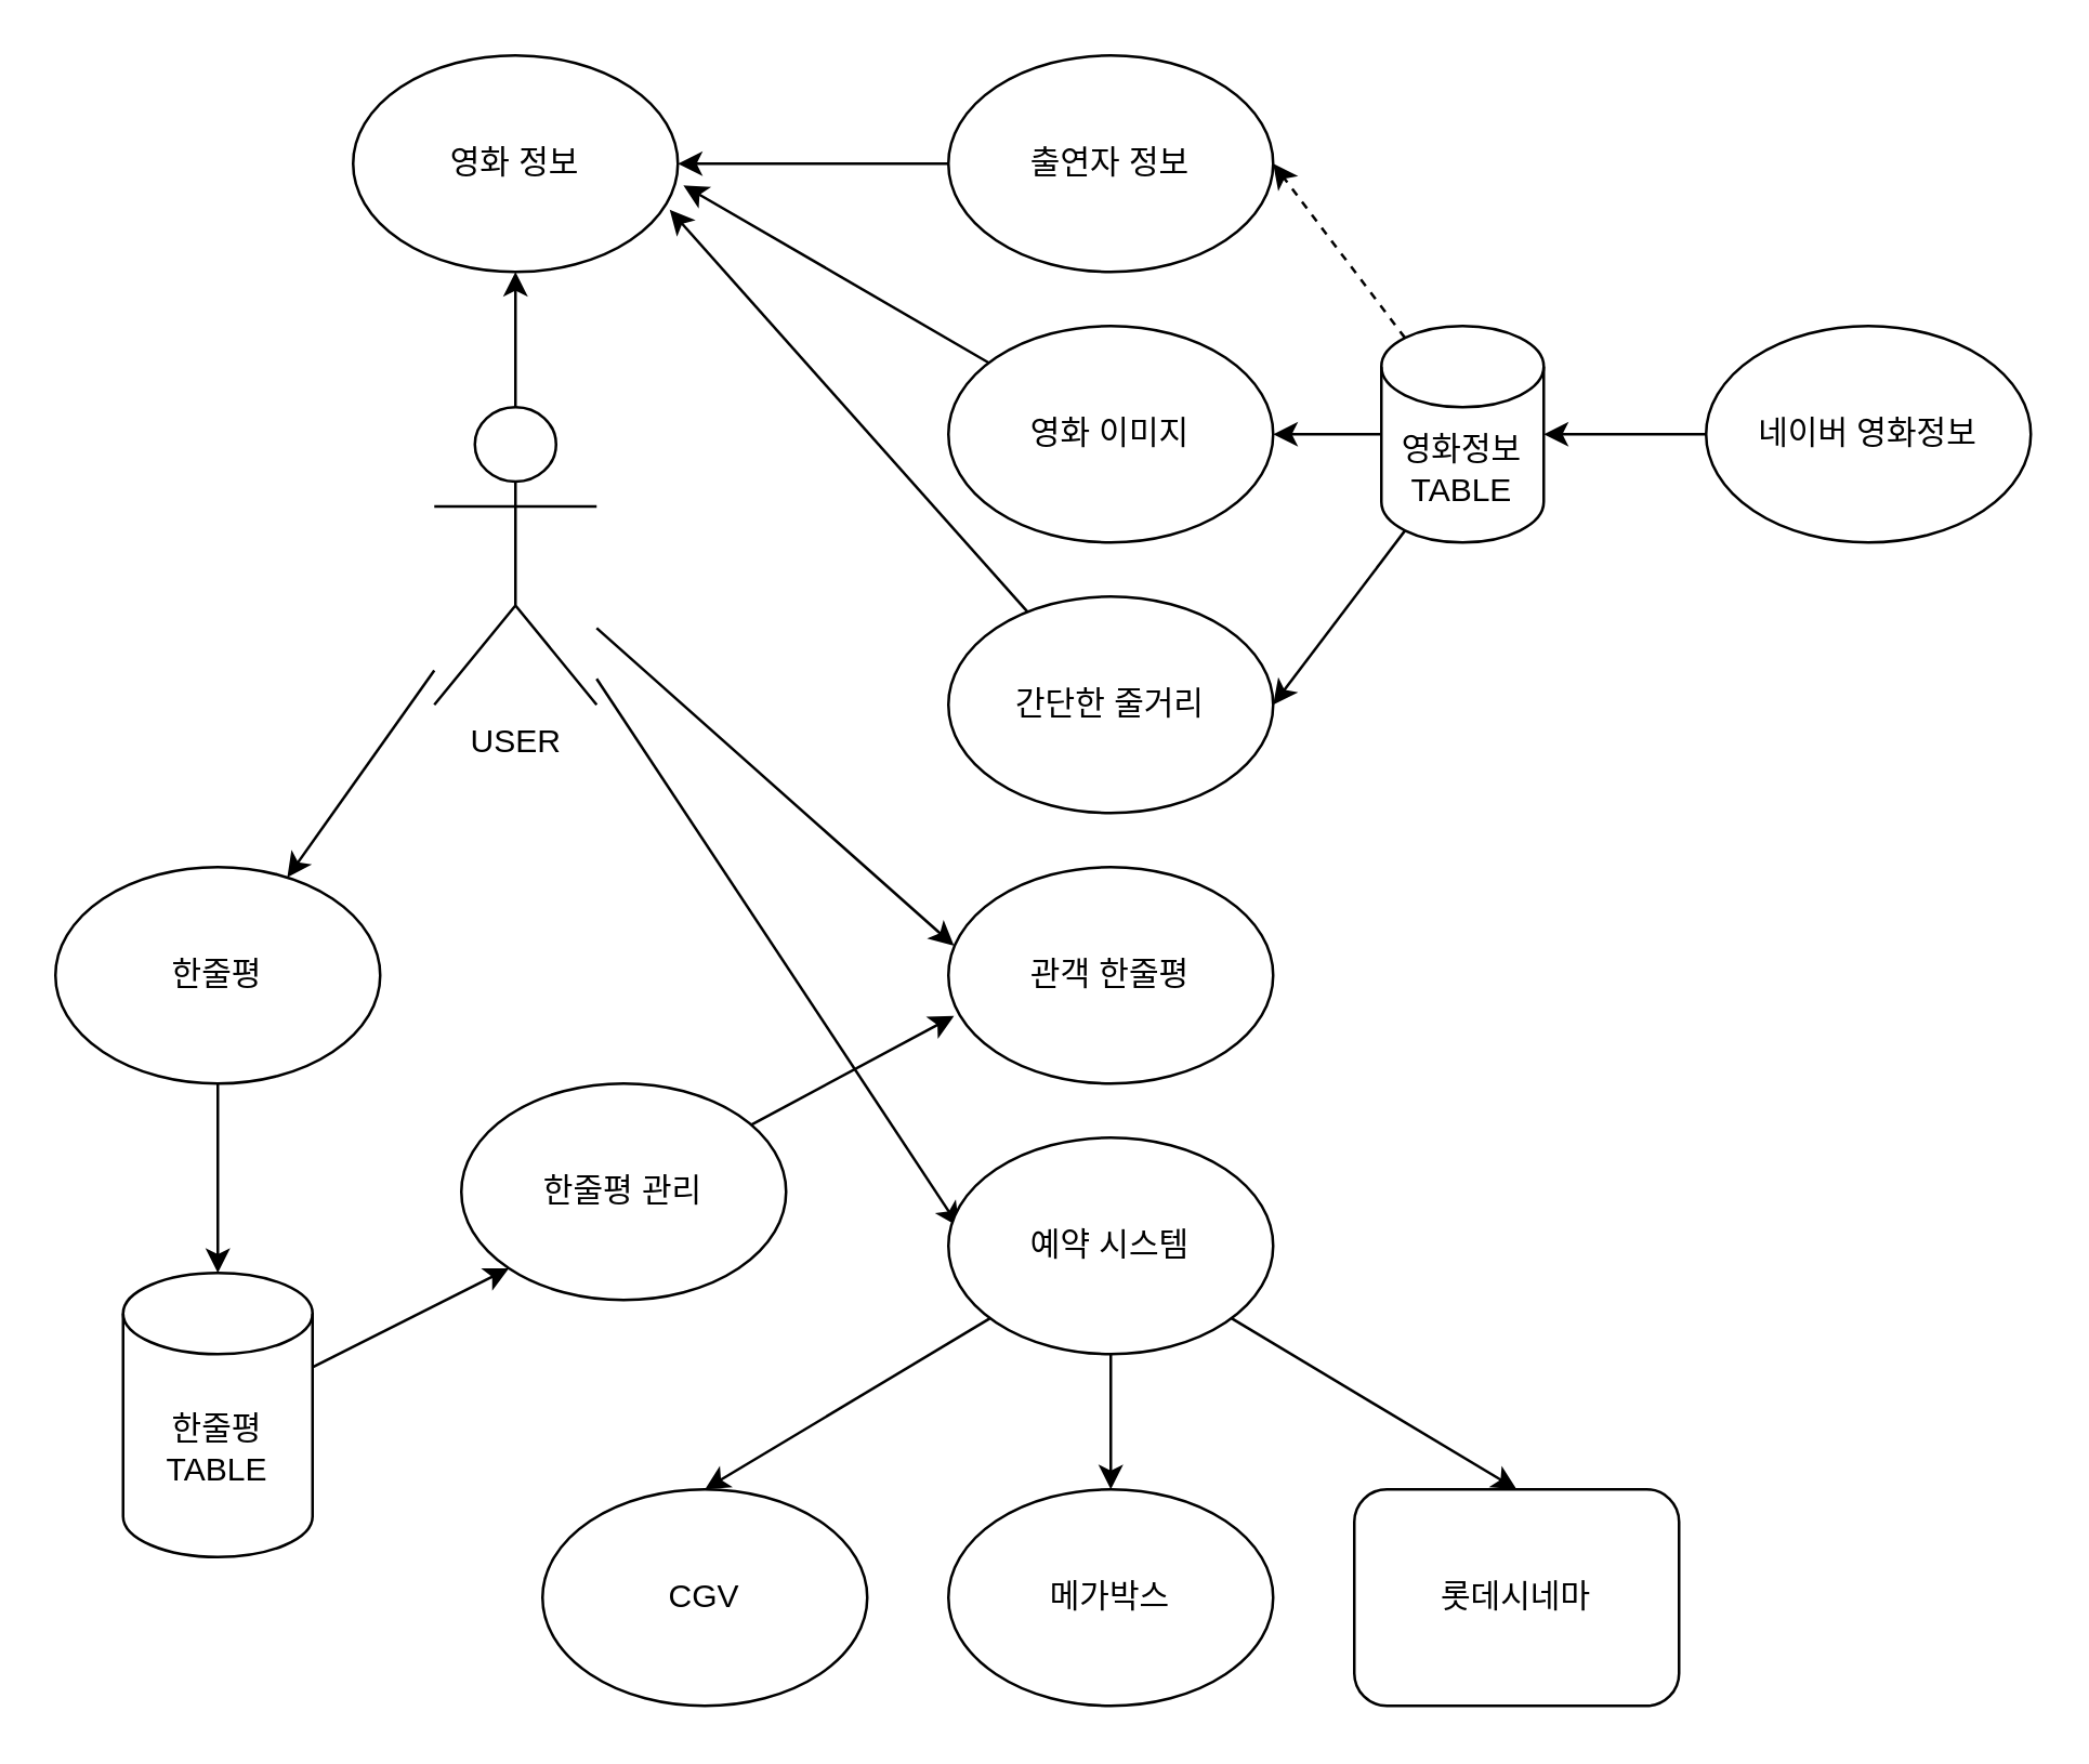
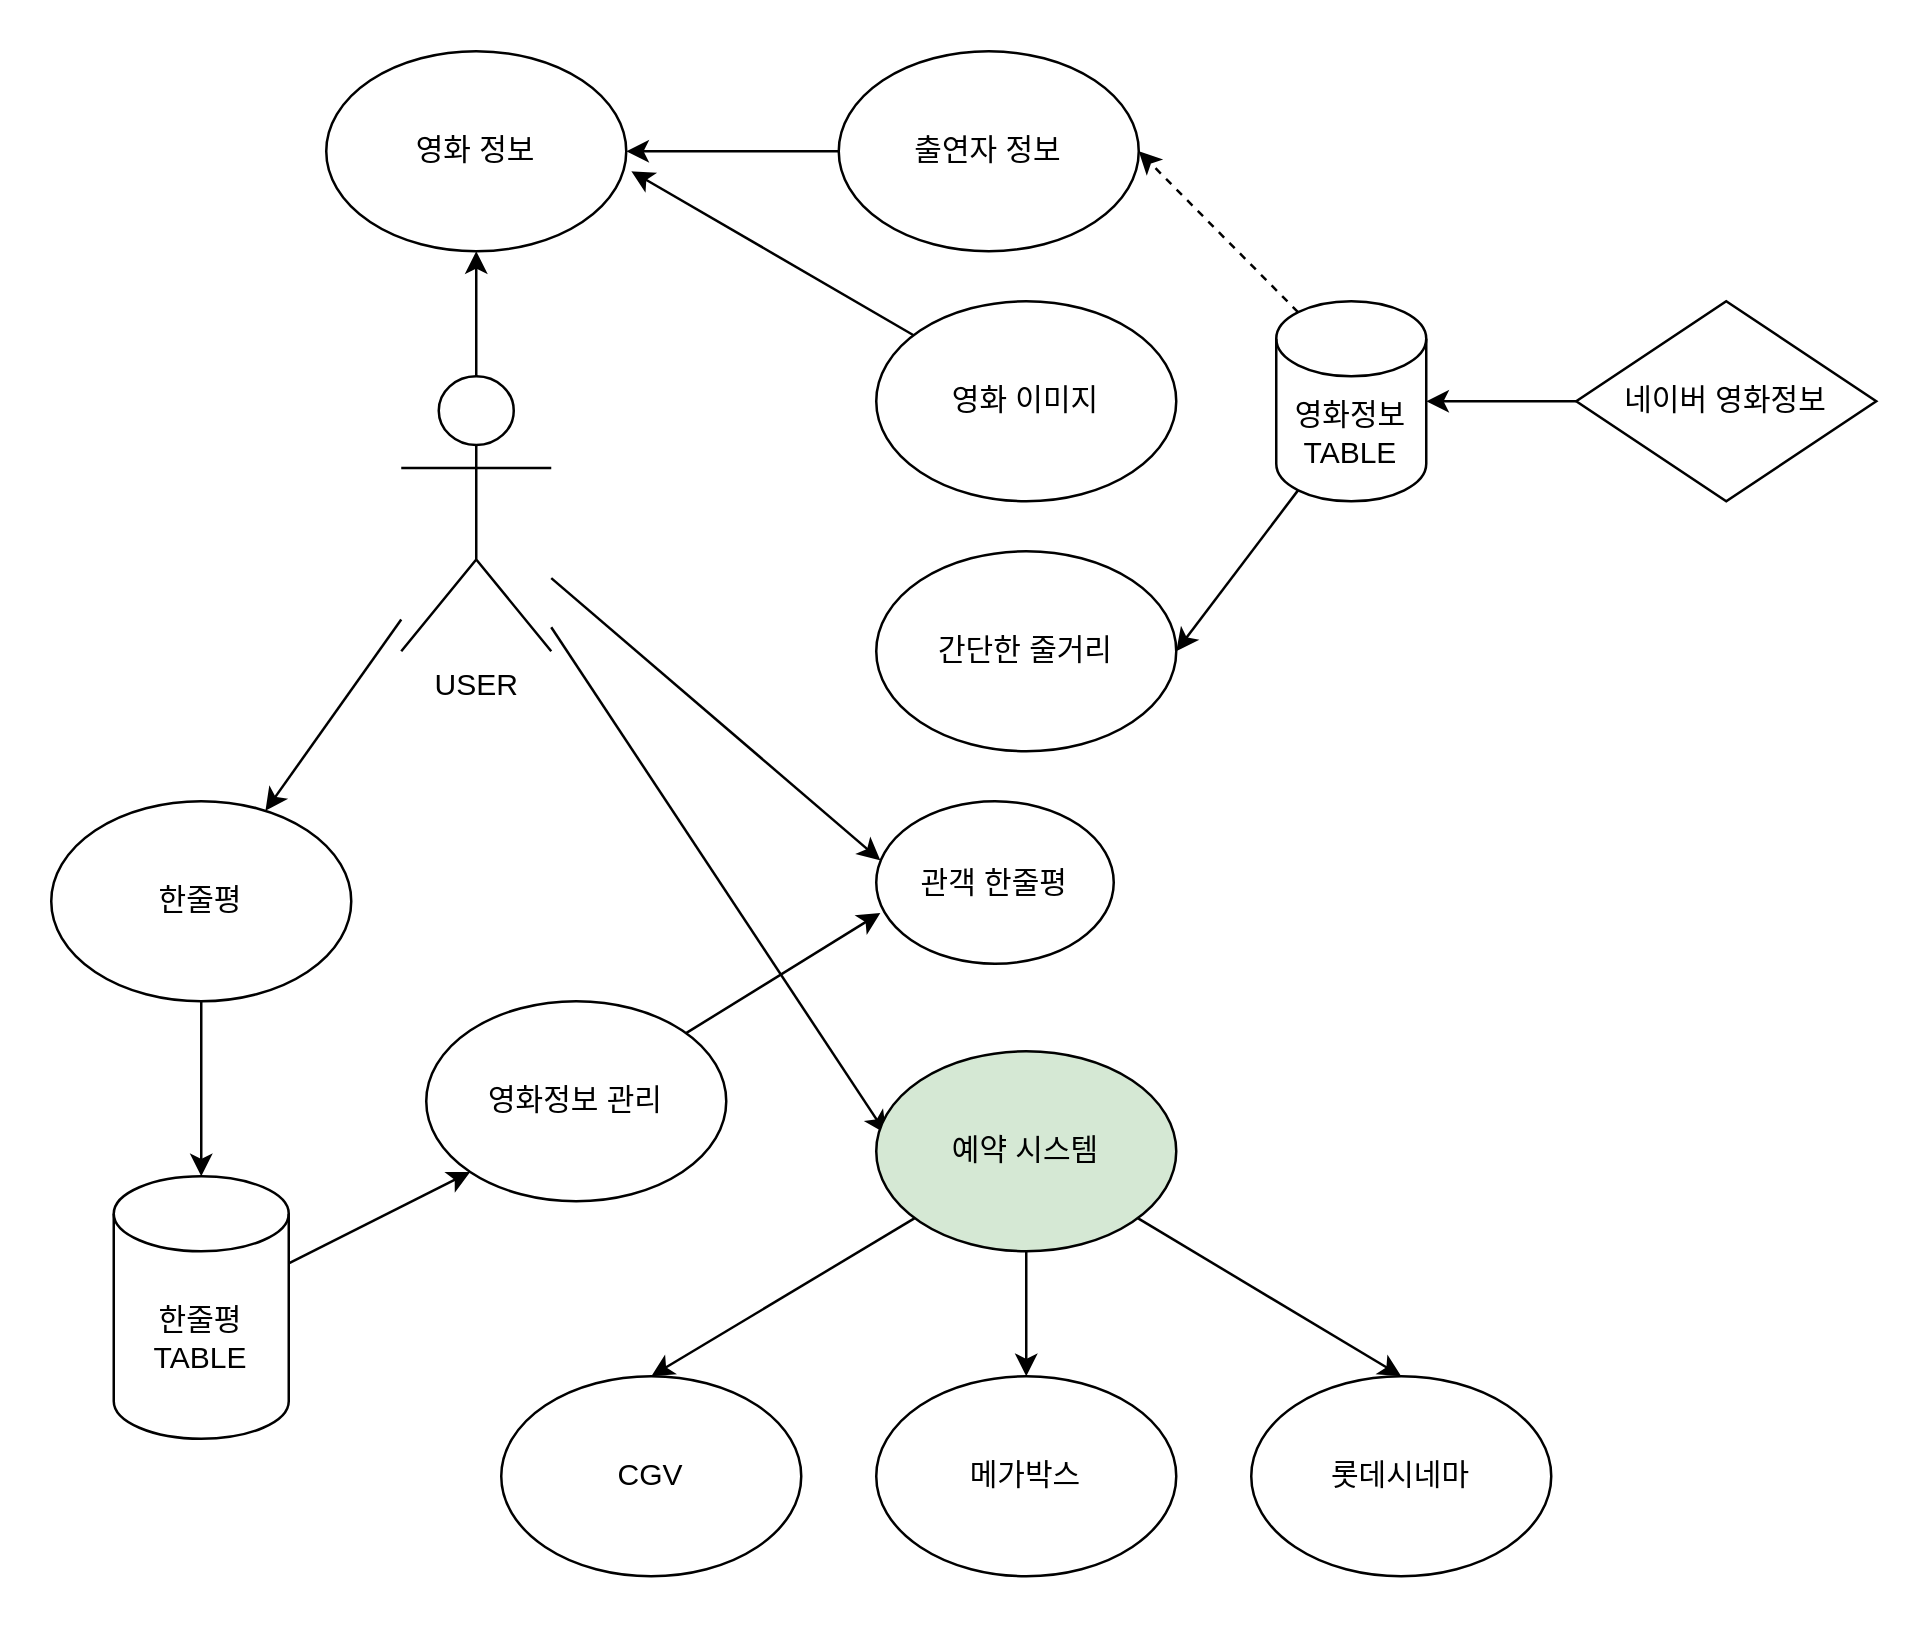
- <mxCell id="8" value="출연자 정보" style="ellipse;whiteSpace=wrap;html=1;" vertex="1" parent="1"><mxGeometry x="350" y="20" width="120" height="80" as="geometry" /></mxCell>
+ <mxCell id="8" value="출연자 정보" style="ellipse;whiteSpace=wrap;html=1;" vertex="1" parent="1"><mxGeometry x="335" y="20" width="120" height="80" as="geometry" /></mxCell>
- <mxCell id="11" style="rounded=0;orthogonalLoop=1;jettySize=auto;html=1;entryX=0.975;entryY=0.713;entryDx=0;entryDy=0;entryPerimeter=0;" edge="1" parent="1" source="12" target="33"><mxGeometry relative="1" as="geometry" /></mxCell>
- <mxCell id="30" style="rounded=0;orthogonalLoop=1;jettySize=auto;html=1;entryX=1;entryY=0.5;entryDx=0;entryDy=0;exitX=0;exitY=0.5;exitDx=0;exitDy=0;exitPerimeter=0;" edge="1" parent="1" source="32" target="10"><mxGeometry relative="1" as="geometry" /></mxCell>
- <mxCell id="22" value="네이버 영화정보" style="ellipse;whiteSpace=wrap;html=1;" vertex="1" parent="1"><mxGeometry x="630" y="120" width="120" height="80" as="geometry" /></mxCell>
+ <mxCell id="22" value="네이버 영화정보" style="rhombus;whiteSpace=wrap;html=1;" vertex="1" parent="1"><mxGeometry x="630" y="120" width="120" height="80" as="geometry" /></mxCell>
- <mxCell id="13" value="관객 한줄평" style="ellipse;whiteSpace=wrap;html=1;" vertex="1" parent="1"><mxGeometry x="350" y="320" width="120" height="80" as="geometry" /></mxCell>
+ <mxCell id="13" value="관객 한줄평" style="ellipse;whiteSpace=wrap;html=1;" vertex="1" parent="1"><mxGeometry x="350" y="320" width="95" height="65" as="geometry" /></mxCell>
- <mxCell id="28" value="한줄평 관리" style="ellipse;whiteSpace=wrap;html=1;" vertex="1" parent="1"><mxGeometry x="170" y="400" width="120" height="80" as="geometry" /></mxCell>
+ <mxCell id="28" value="영화정보 관리" style="ellipse;whiteSpace=wrap;html=1;" vertex="1" parent="1"><mxGeometry x="170" y="400" width="120" height="80" as="geometry" /></mxCell>
- <mxCell id="17" value="예약 시스템" style="ellipse;whiteSpace=wrap;html=1;" vertex="1" parent="1"><mxGeometry x="350" y="420" width="120" height="80" as="geometry" /></mxCell>
+ <mxCell id="17" value="예약 시스템" style="ellipse;whiteSpace=wrap;html=1;fillColor=#d5e8d4;" vertex="1" parent="1"><mxGeometry x="350" y="420" width="120" height="80" as="geometry" /></mxCell>
- <mxCell id="20" value="롯데시네마" style="whiteSpace=wrap;html=1;rounded=1;" vertex="1" parent="1"><mxGeometry x="500" y="550" width="120" height="80" as="geometry" /></mxCell>
+ <mxCell id="20" value="롯데시네마" style="ellipse;whiteSpace=wrap;html=1;" vertex="1" parent="1"><mxGeometry x="500" y="550" width="120" height="80" as="geometry" /></mxCell>
